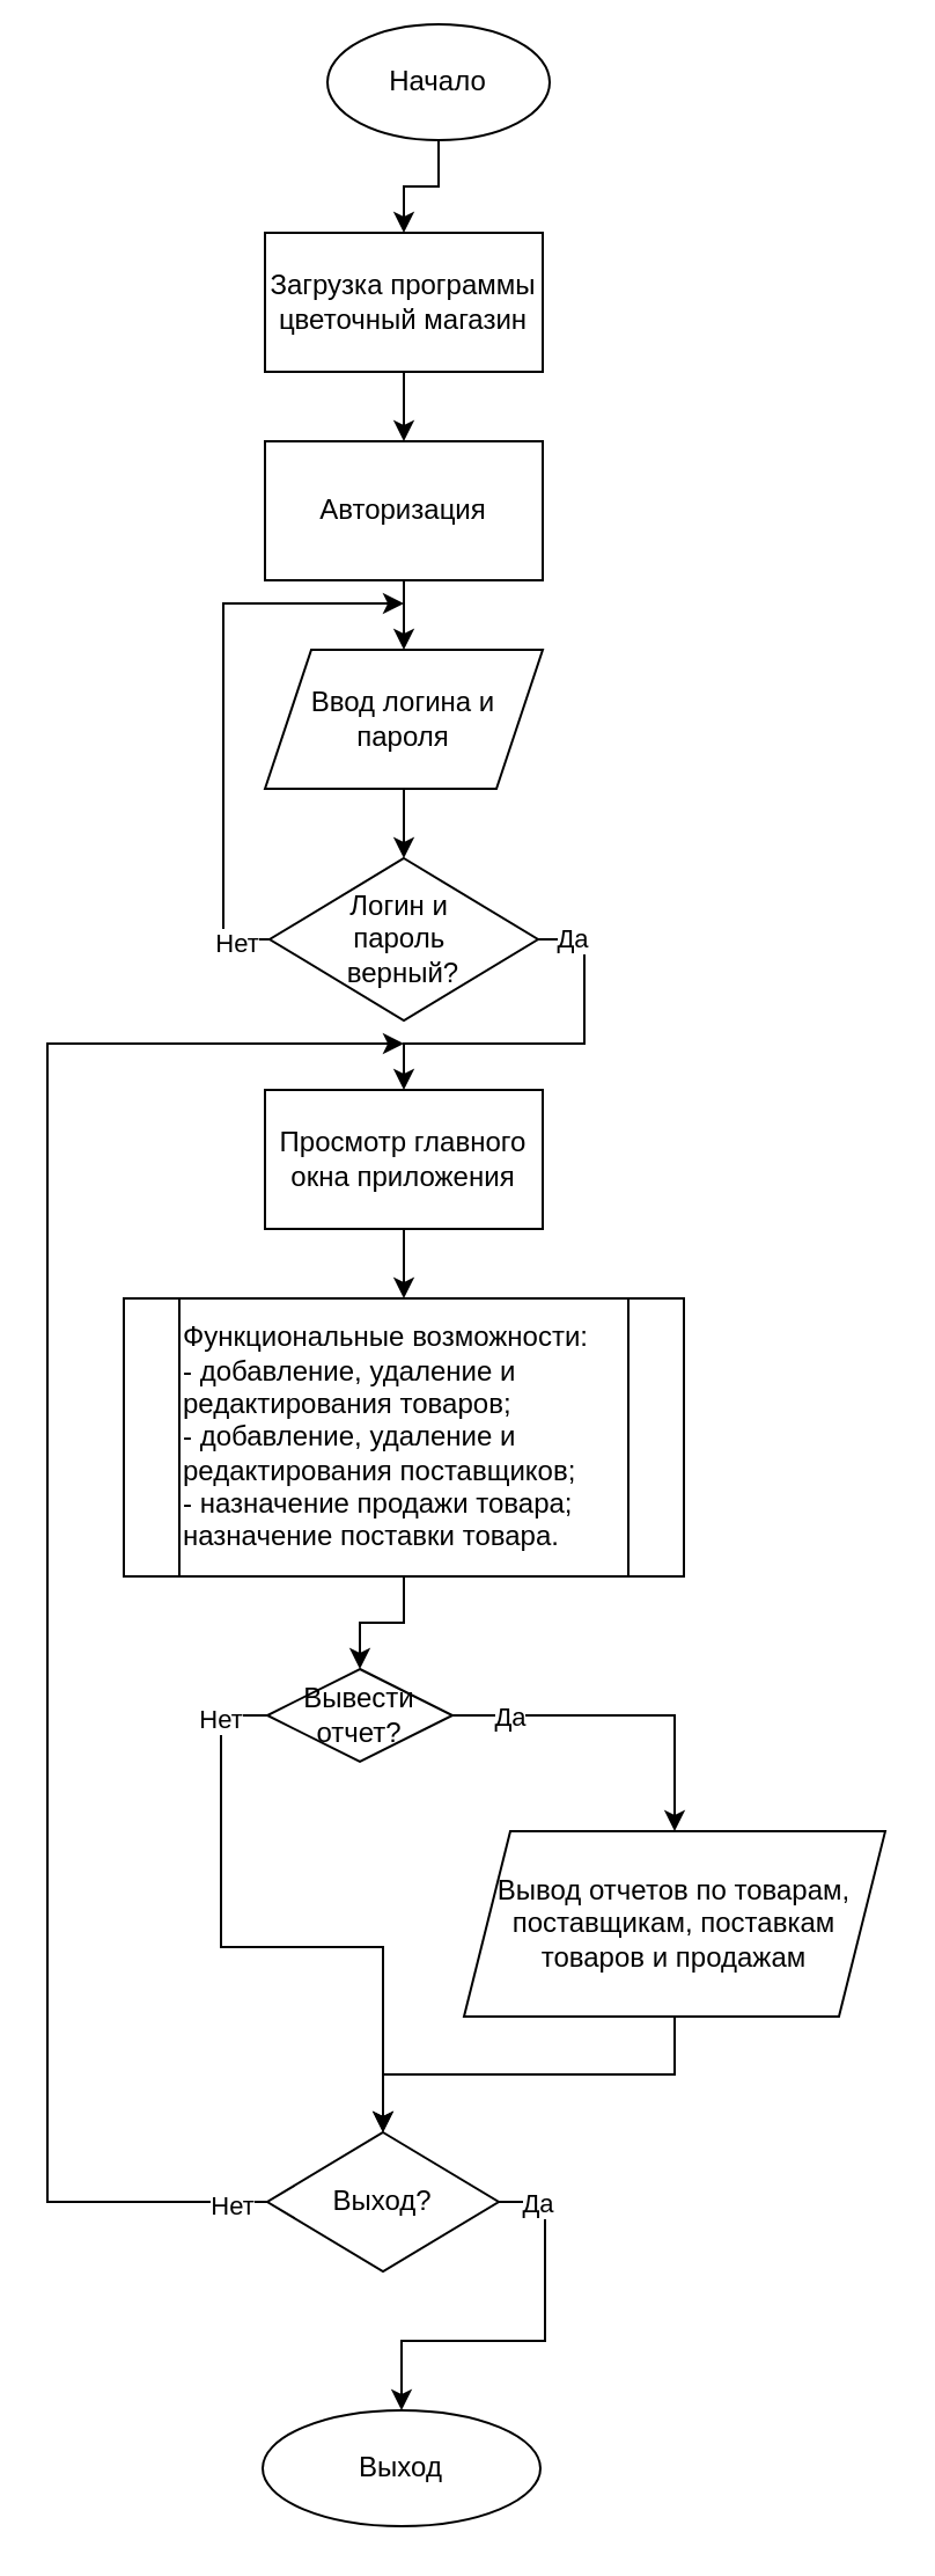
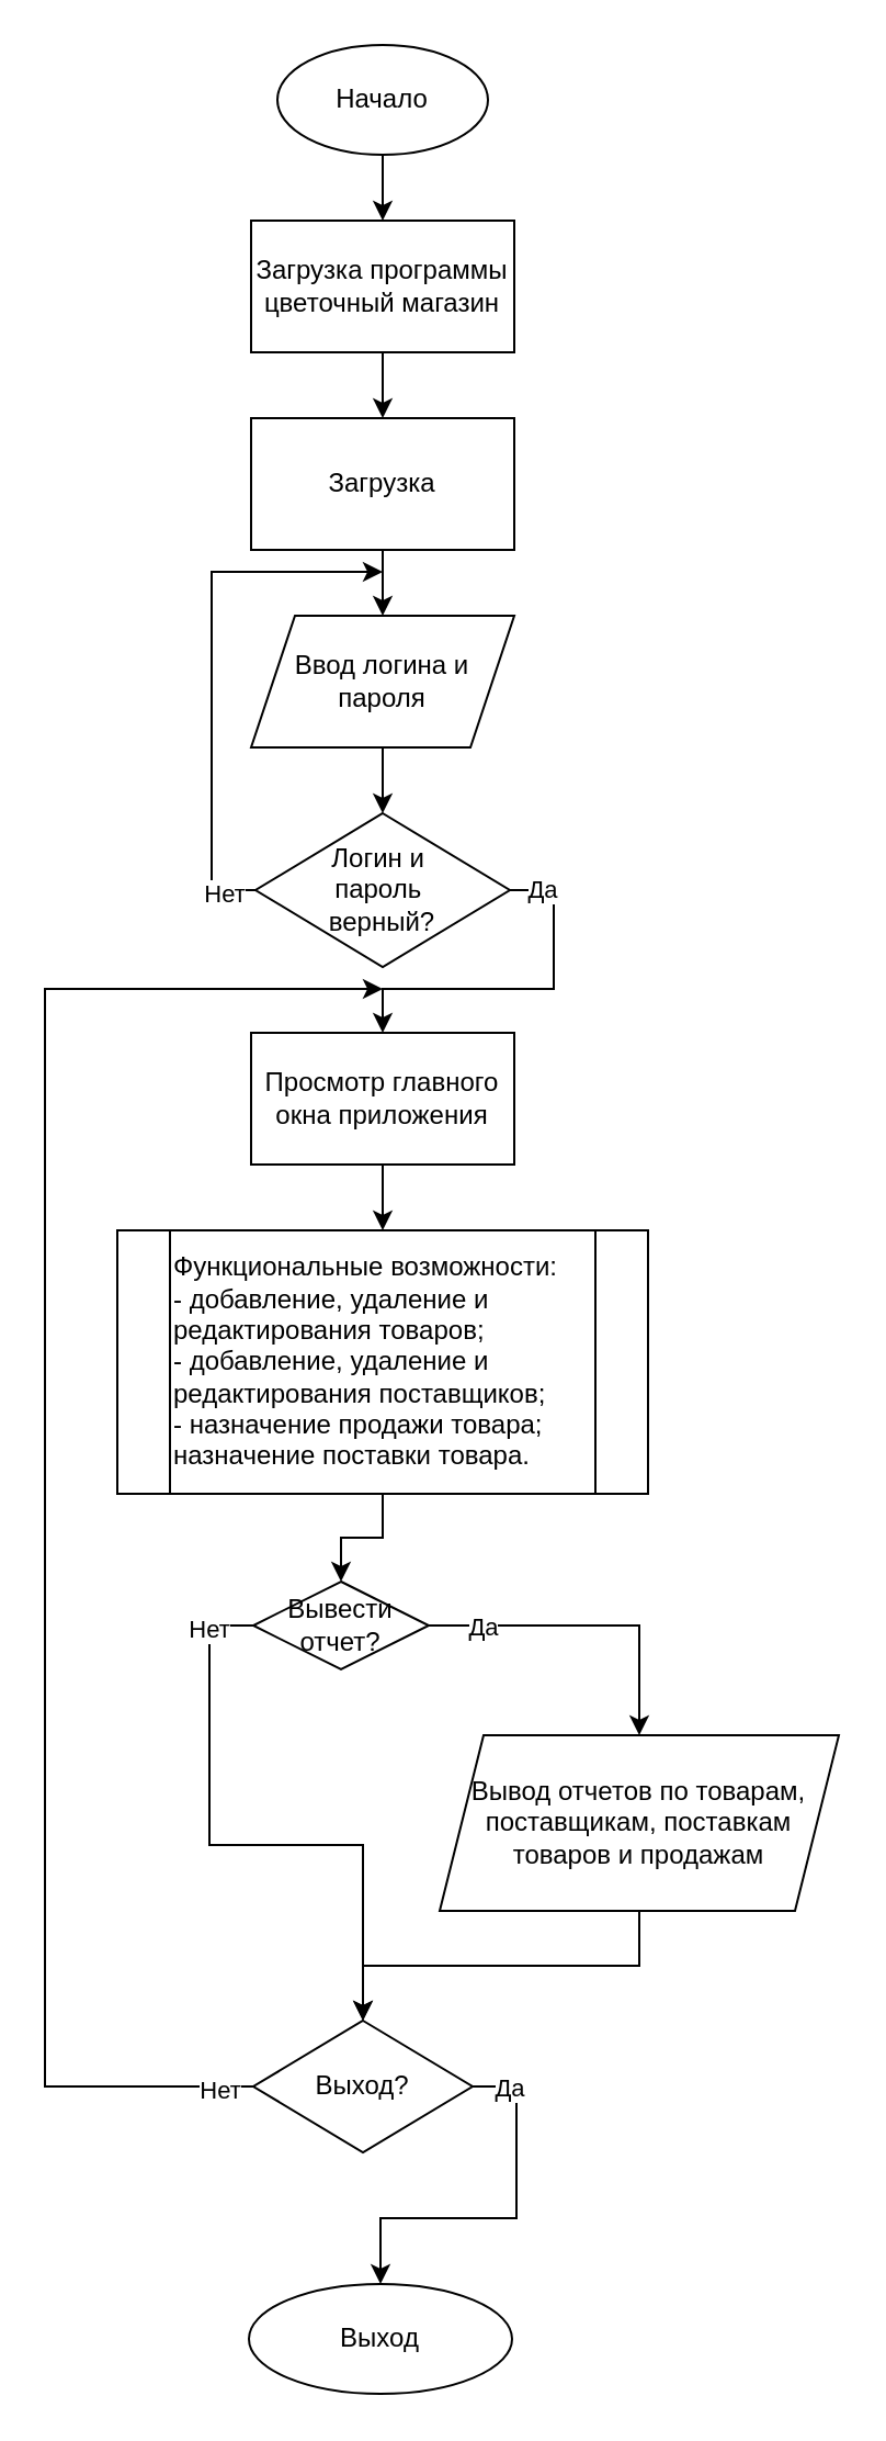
- <mxCell id="3" value="Начало" style="ellipse;whiteSpace=wrap;html=1;" vertex="1" parent="1"><mxGeometry x="141" y="10" width="96" height="50" as="geometry" /></mxCell>
+ <mxCell id="3" value="Начало" style="ellipse;whiteSpace=wrap;html=1;" vertex="1" parent="1"><mxGeometry x="126" y="20" width="96" height="50" as="geometry" /></mxCell>
- <mxCell id="7" value="Авторизация" style="rounded=0;whiteSpace=wrap;html=1;" vertex="1" parent="1"><mxGeometry x="114" y="190" width="120" height="60" as="geometry" /></mxCell>
+ <mxCell id="7" value="Загрузка" style="rounded=0;whiteSpace=wrap;html=1;" vertex="1" parent="1"><mxGeometry x="114" y="190" width="120" height="60" as="geometry" /></mxCell>
